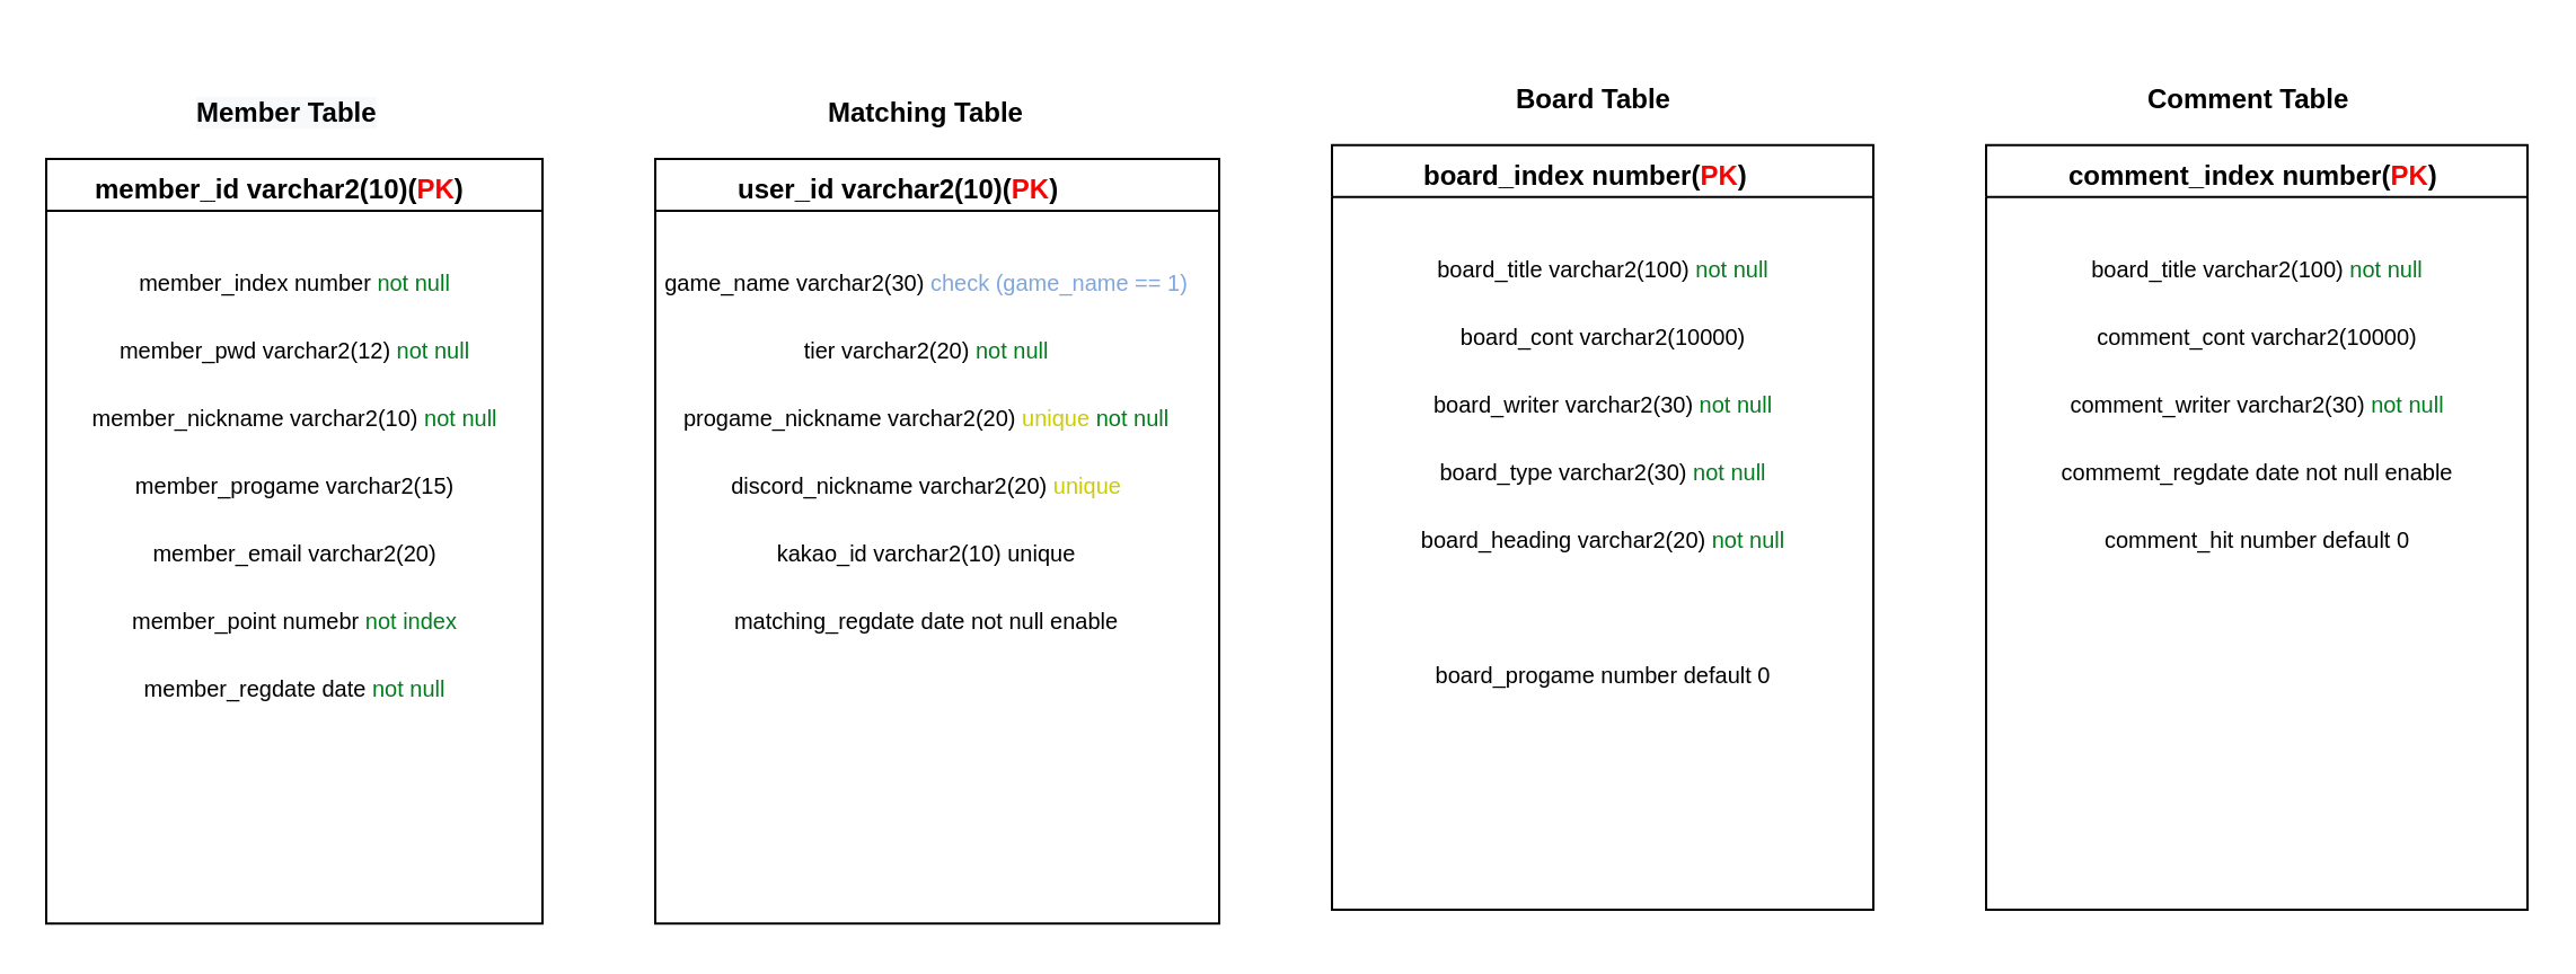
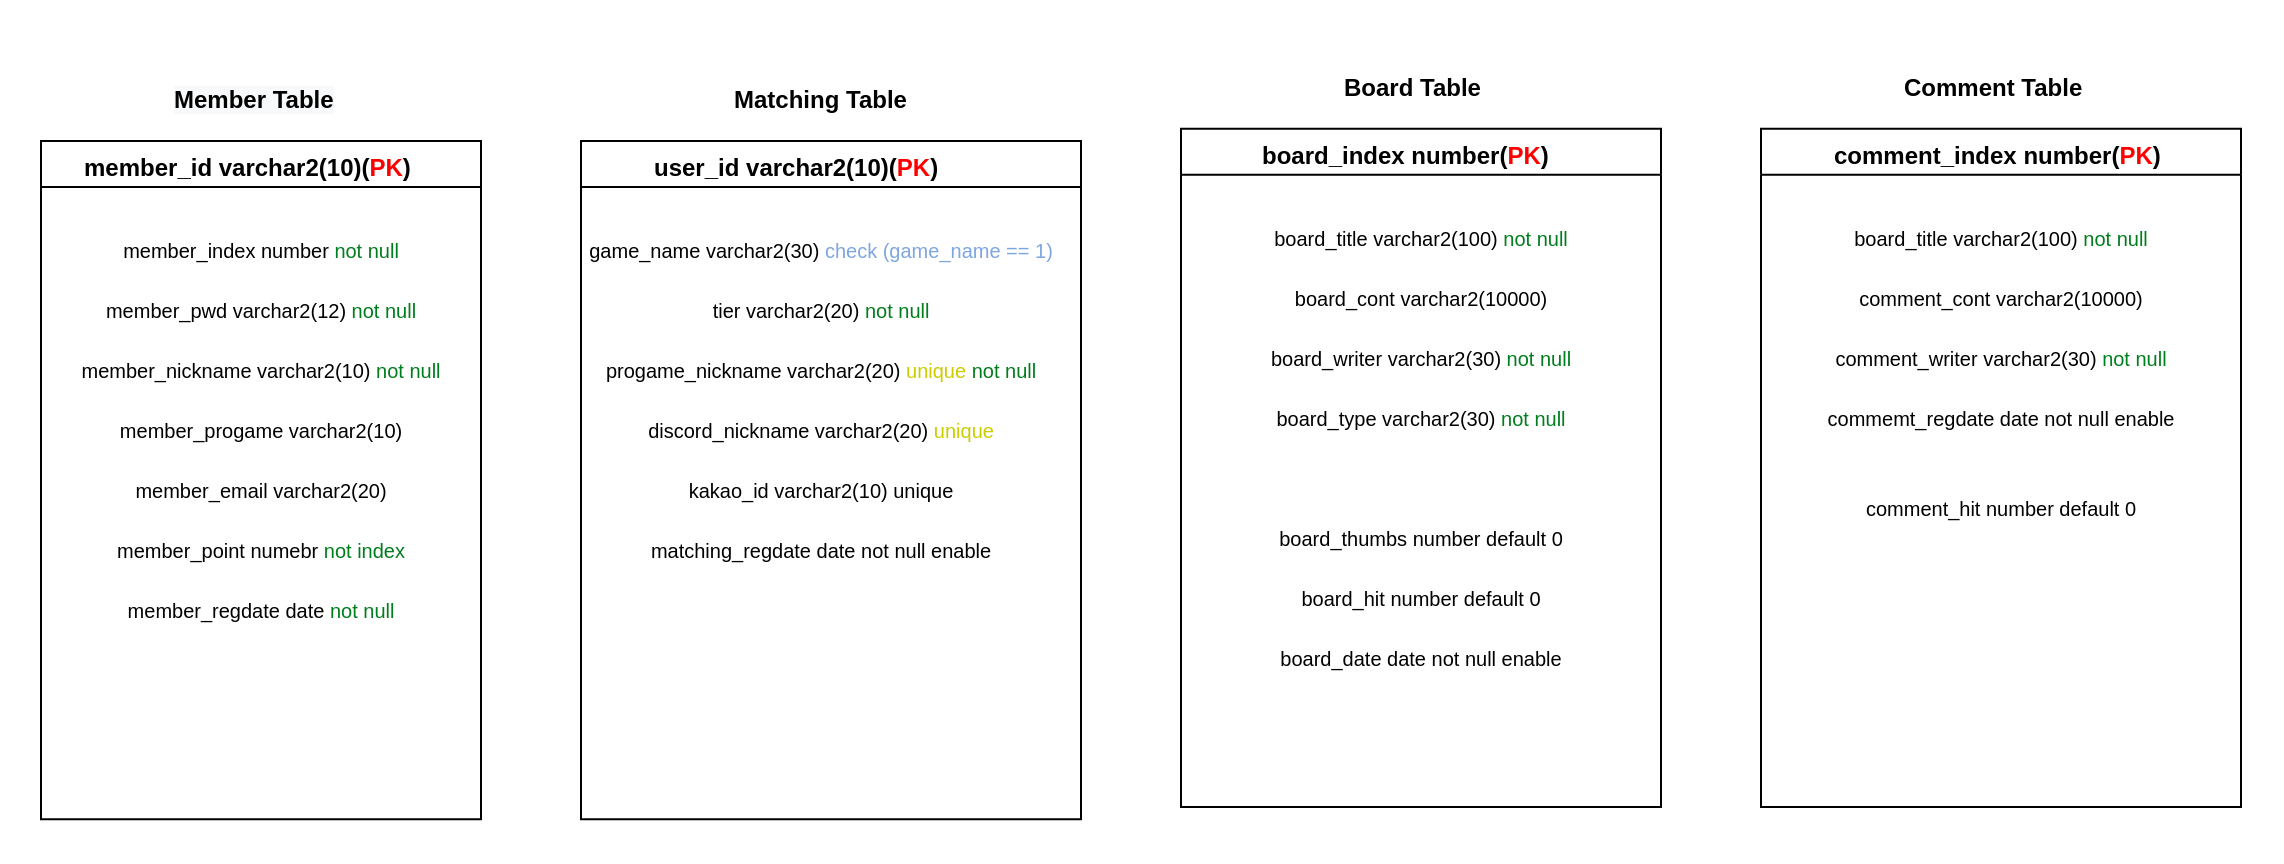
- <mxCell id="9" value="member_progame varchar2(15)" style="text;html=1;align=center;verticalAlign=middle;resizable=0;points=[];autosize=1;strokeColor=none;fillColor=none;fontSize=10;" parent="3" vertex="1"><mxGeometry x="30" y="129.995" width="160" height="30" as="geometry" /></mxCell>
+ <mxCell id="9" value="member_progame varchar2(10)" style="text;html=1;align=center;verticalAlign=middle;resizable=0;points=[];autosize=1;strokeColor=none;fillColor=none;fontSize=10;" parent="3" vertex="1"><mxGeometry x="30" y="129.995" width="160" height="30" as="geometry" /></mxCell>
- <mxCell id="32" value="board_heading varchar2(20) &lt;font color=&quot;#007d1d&quot;&gt;not null&lt;/font&gt;" style="text;html=1;align=center;verticalAlign=middle;resizable=0;points=[];autosize=1;strokeColor=none;fillColor=none;fontSize=10;" parent="25" vertex="1"><mxGeometry x="30" y="159.995" width="180" height="30" as="geometry" /></mxCell>
- <mxCell id="44" value="comment_hit number default 0" style="text;html=1;align=center;verticalAlign=middle;resizable=0;points=[];autosize=1;strokeColor=none;fillColor=none;fontSize=10;" parent="37" vertex="1"><mxGeometry x="40" y="159.995" width="160" height="30" as="geometry" /></mxCell>
+ <mxCell id="44" value="comment_hit number default 0" style="text;html=1;align=center;verticalAlign=middle;resizable=0;points=[];autosize=1;strokeColor=none;fillColor=none;fontSize=10;" parent="37" vertex="1"><mxGeometry x="40" y="174.995" width="160" height="30" as="geometry" /></mxCell>
+ <mxCell id="33" value="board_thumbs number default 0" style="text;html=1;align=center;verticalAlign=middle;resizable=0;points=[];autosize=1;strokeColor=none;fillColor=none;fontSize=10;" parent="25" vertex="1"><mxGeometry x="35" y="189.995" width="170" height="30" as="geometry" /></mxCell>
- <mxCell id="34" value="board_progame number default 0" style="text;html=1;align=center;verticalAlign=middle;resizable=0;points=[];autosize=1;strokeColor=none;fillColor=none;fontSize=10;" parent="25" vertex="1"><mxGeometry x="50" y="219.995" width="140" height="30" as="geometry" /></mxCell>
+ <mxCell id="34" value="board_hit number default 0" style="text;html=1;align=center;verticalAlign=middle;resizable=0;points=[];autosize=1;strokeColor=none;fillColor=none;fontSize=10;" parent="25" vertex="1"><mxGeometry x="50" y="219.995" width="140" height="30" as="geometry" /></mxCell>
+ <mxCell id="35" value="board_date date not null enable" style="text;html=1;align=center;verticalAlign=middle;resizable=0;points=[];autosize=1;strokeColor=none;fillColor=none;fontSize=10;" parent="25" vertex="1"><mxGeometry x="40" y="249.995" width="160" height="30" as="geometry" /></mxCell>
